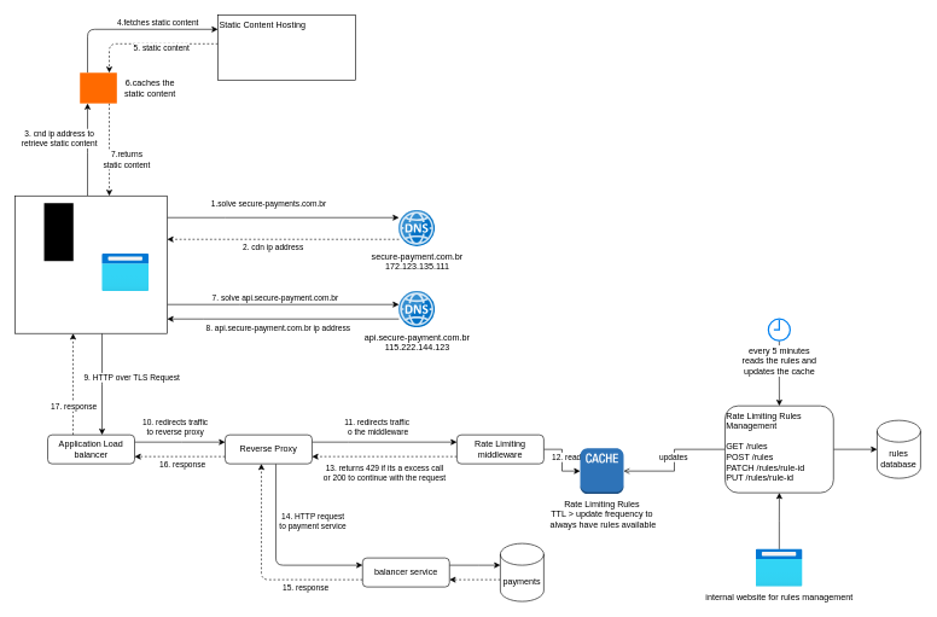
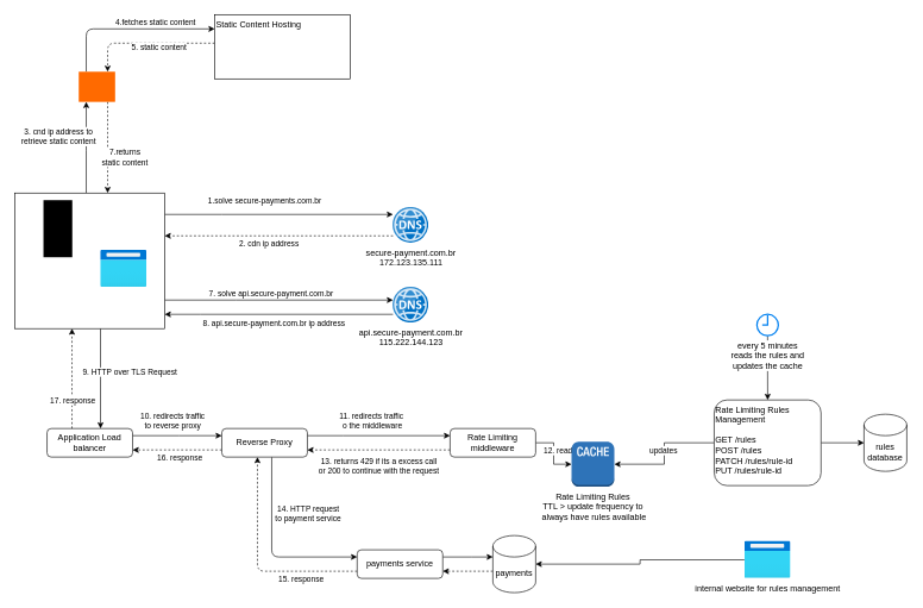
- <mxCell id="60" value="&lt;div&gt;6.caches the&lt;/div&gt;&lt;div&gt;static content&lt;/div&gt;" style="text;html=1;align=center;verticalAlign=middle;resizable=0;points=[];autosize=1;strokeColor=none;fillColor=none;" vertex="1" parent="1"><mxGeometry x="160.5" y="102.3" width="90" height="40" as="geometry" /></mxCell>
- <mxCell id="46" style="edgeStyle=orthogonalEdgeStyle;rounded=0;orthogonalLoop=1;jettySize=auto;html=1;endArrow=open;" edge="1" parent="1" source="49" target="50"><mxGeometry relative="1" as="geometry" /></mxCell>
+ <mxCell id="46" style="edgeStyle=orthogonalEdgeStyle;rounded=0;orthogonalLoop=1;jettySize=auto;html=1;" edge="1" parent="1" source="49" target="50"><mxGeometry relative="1" as="geometry" /></mxCell>
- <mxCell id="61" style="edgeStyle=orthogonalEdgeStyle;rounded=0;orthogonalLoop=1;jettySize=auto;html=1;" edge="1" parent="1" source="62" target="49"><mxGeometry relative="1" as="geometry" /></mxCell>
+ <mxCell id="61" style="edgeStyle=orthogonalEdgeStyle;rounded=0;orthogonalLoop=1;jettySize=auto;html=1;" edge="1" parent="1" source="62" target="59"><mxGeometry relative="1" as="geometry" /></mxCell>
- <mxCell id="57" value="balancer service" style="rounded=1;whiteSpace=wrap;html=1;" vertex="1" parent="1"><mxGeometry x="499.75" y="770" width="120" height="40" as="geometry" /></mxCell>
+ <mxCell id="57" value="payments service" style="rounded=1;whiteSpace=wrap;html=1;" vertex="1" parent="1"><mxGeometry x="499.75" y="770" width="120" height="40" as="geometry" /></mxCell>
